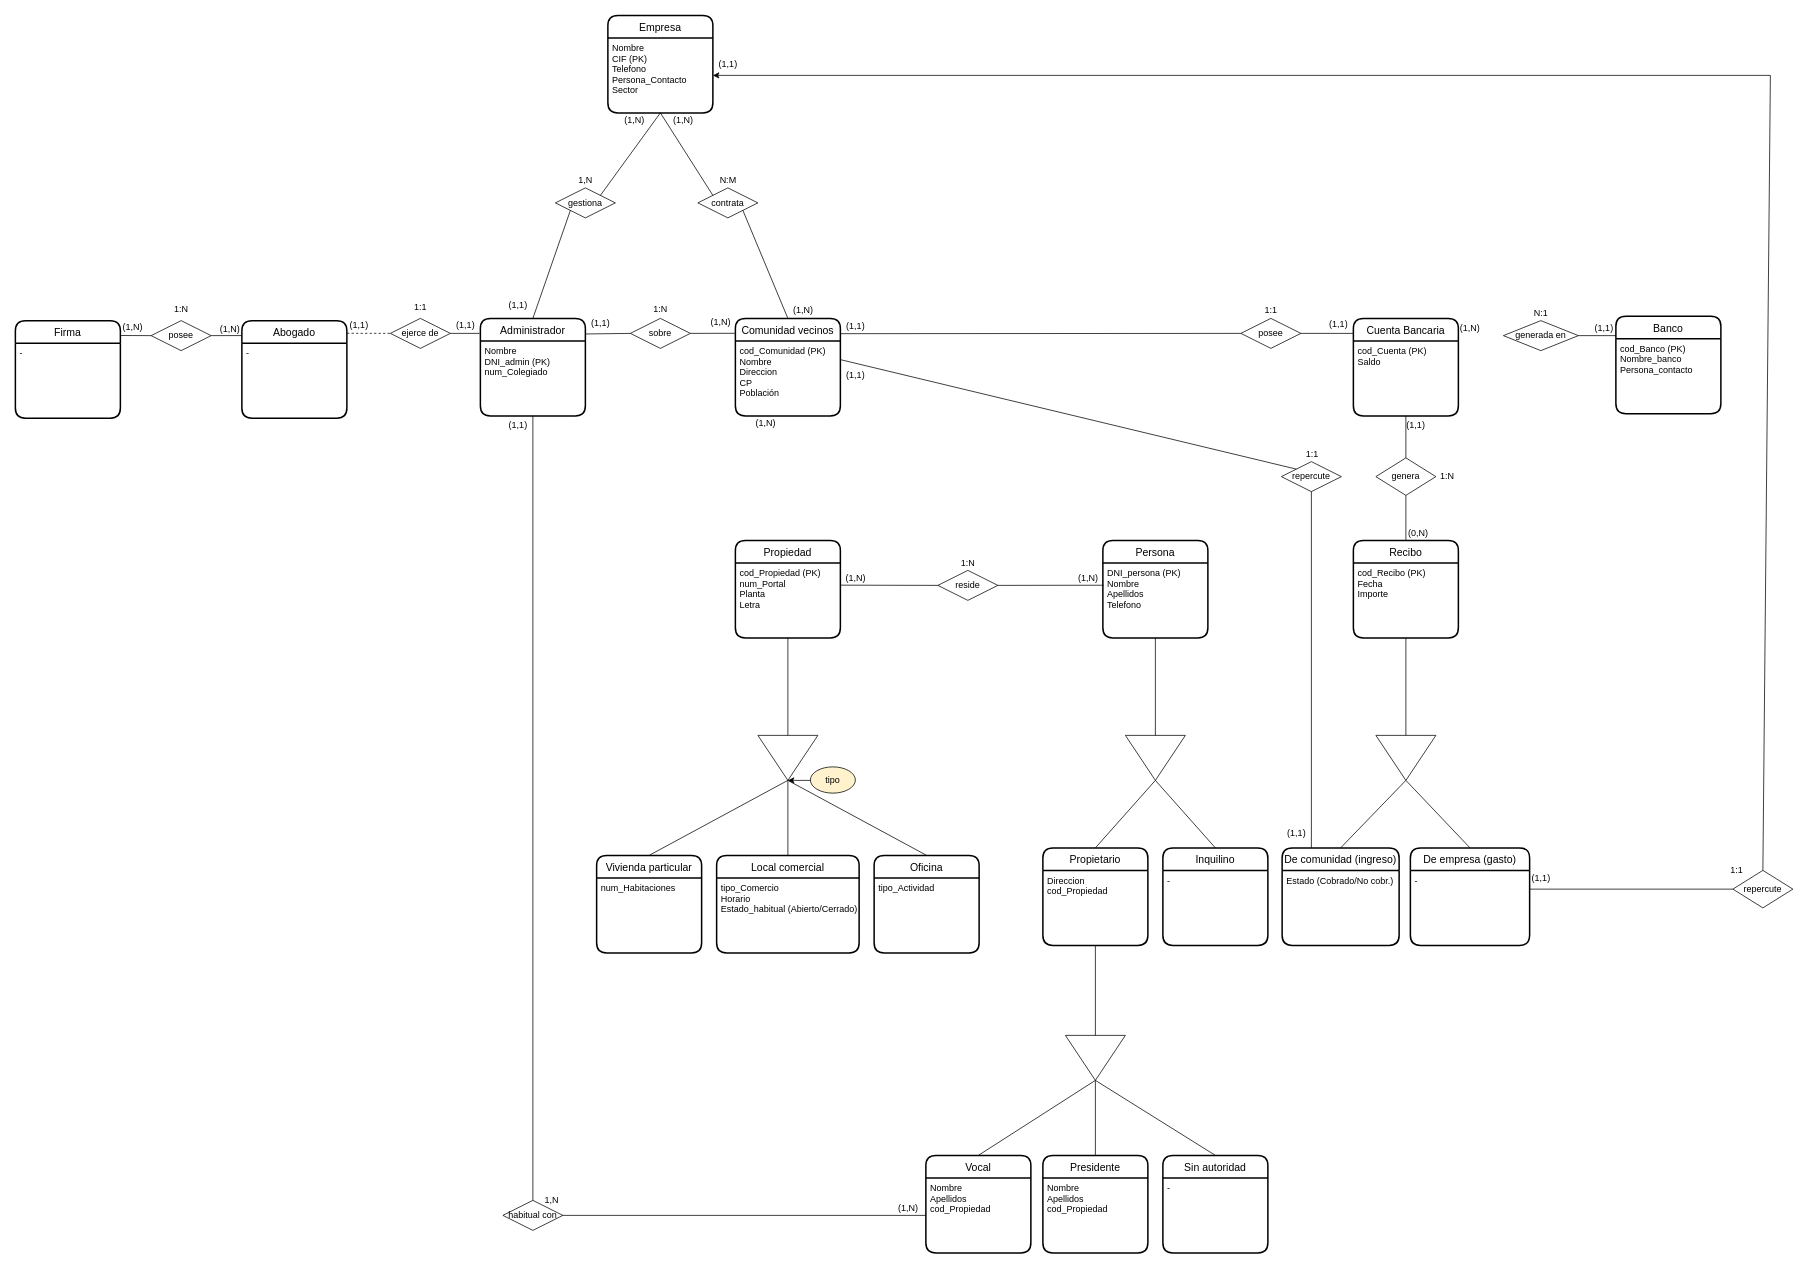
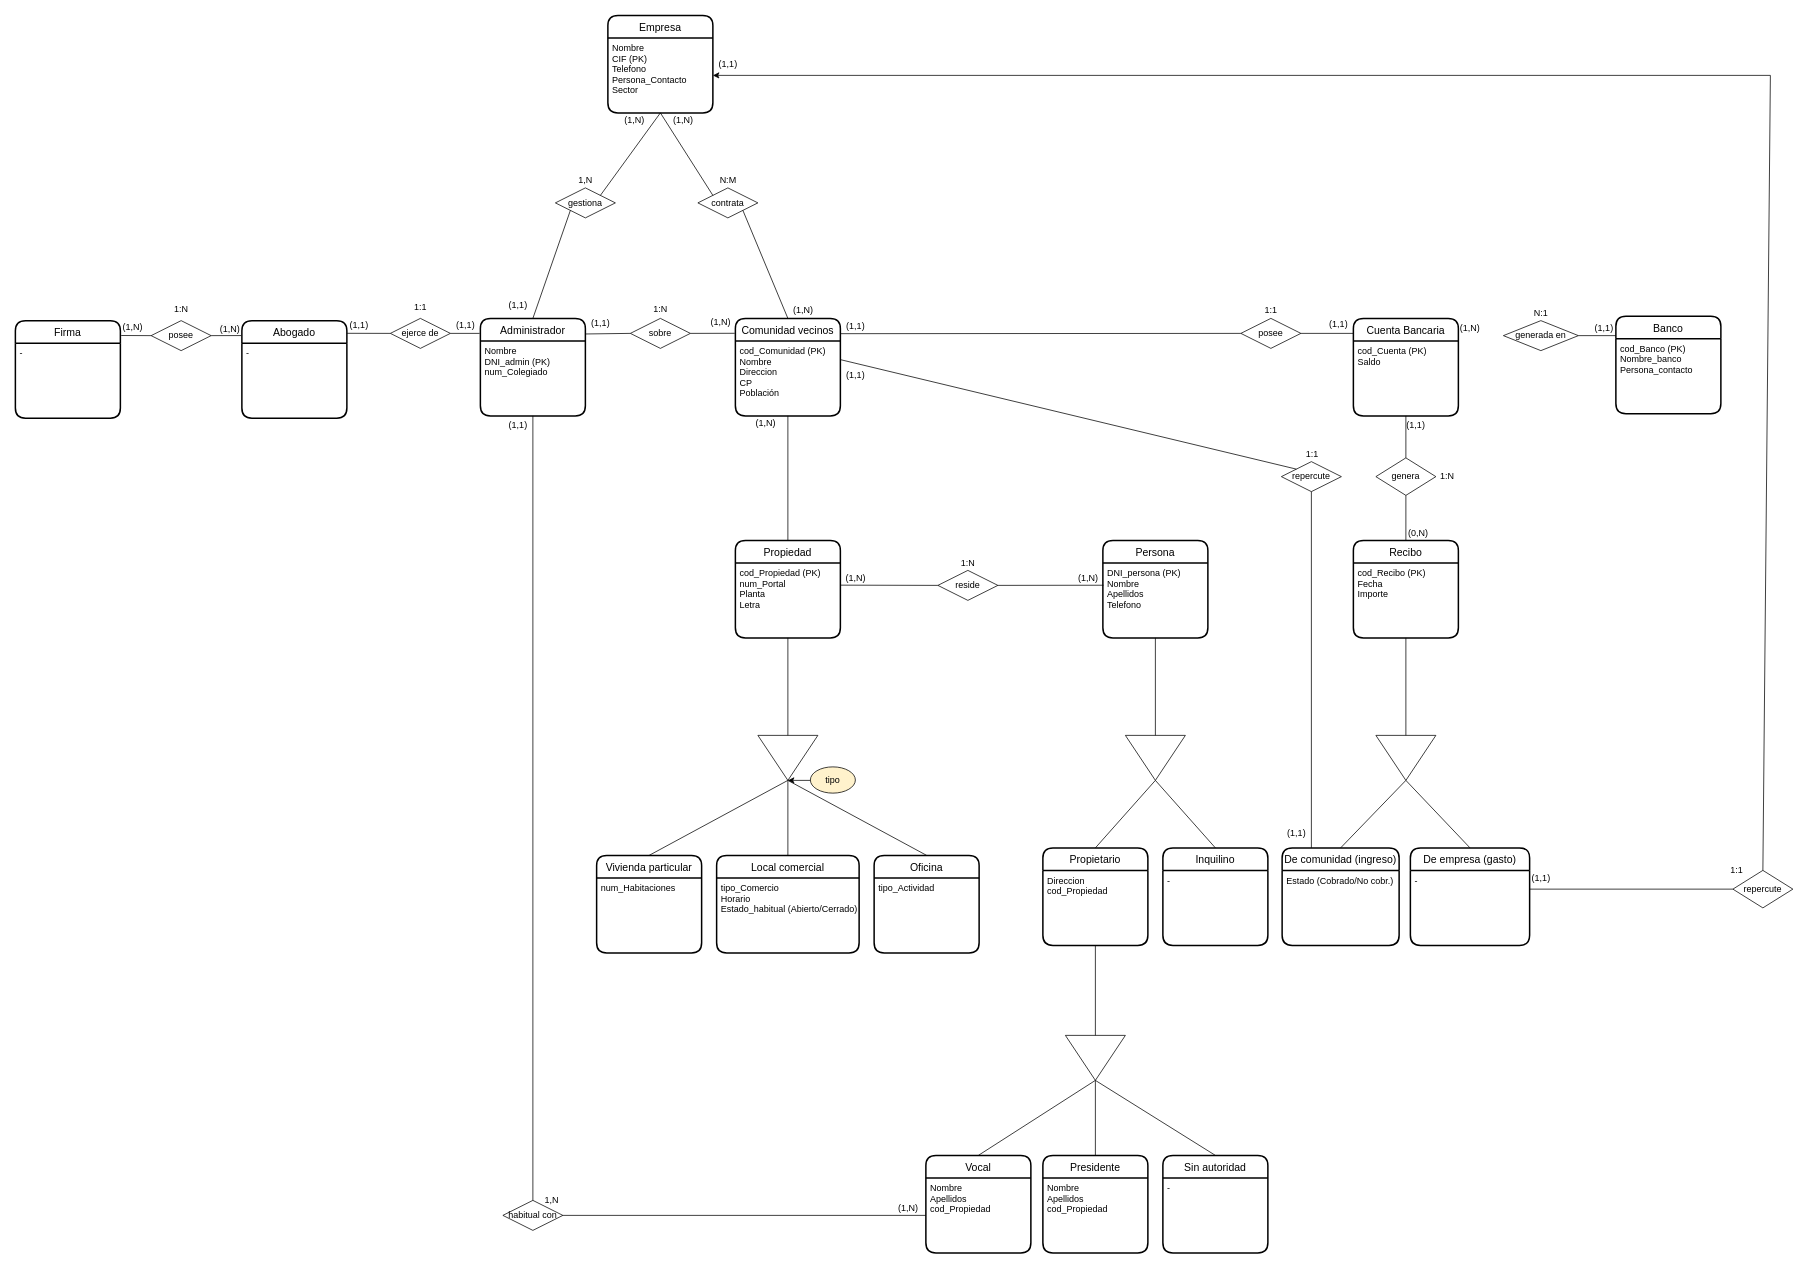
- <mxCell id="18" value="" style="endArrow=none;html=1;exitX=1.002;exitY=0.13;exitDx=0;exitDy=0;entryX=0;entryY=0.5;entryDx=0;entryDy=0;exitPerimeter=0;dashed=1;" parent="1" source="2" target="15" edge="1"><mxGeometry width="50" height="50" relative="1" as="geometry"><mxPoint x="331.101" y="456.92" as="sourcePoint" /><mxPoint x="291" y="457" as="targetPoint" /></mxGeometry></mxCell>
+ <mxCell id="18" value="" style="endArrow=none;html=1;exitX=1.002;exitY=0.13;exitDx=0;exitDy=0;entryX=0;entryY=0.5;entryDx=0;entryDy=0;exitPerimeter=0;" parent="1" source="2" target="15" edge="1"><mxGeometry width="50" height="50" relative="1" as="geometry"><mxPoint x="331.101" y="456.92" as="sourcePoint" /><mxPoint x="291" y="457" as="targetPoint" /></mxGeometry></mxCell>
- <mxCell id="36" value="" style="endArrow=none;html=1;exitX=0.5;exitY=0;exitDx=0;exitDy=0;" parent="1" source="55" target="56" edge="1"><mxGeometry width="50" height="50" relative="1" as="geometry"><mxPoint x="1050" y="839.885" as="sourcePoint" /><mxPoint x="1060" y="564" as="targetPoint" /></mxGeometry></mxCell>
+ <mxCell id="36" value="" style="endArrow=none;html=1;entryX=0.5;entryY=1;entryDx=0;entryDy=0;exitX=0.5;exitY=0;exitDx=0;exitDy=0;" parent="1" source="55" target="14" edge="1"><mxGeometry width="50" height="50" relative="1" as="geometry"><mxPoint x="1050" y="839.885" as="sourcePoint" /><mxPoint x="1060" y="564" as="targetPoint" /></mxGeometry></mxCell>
